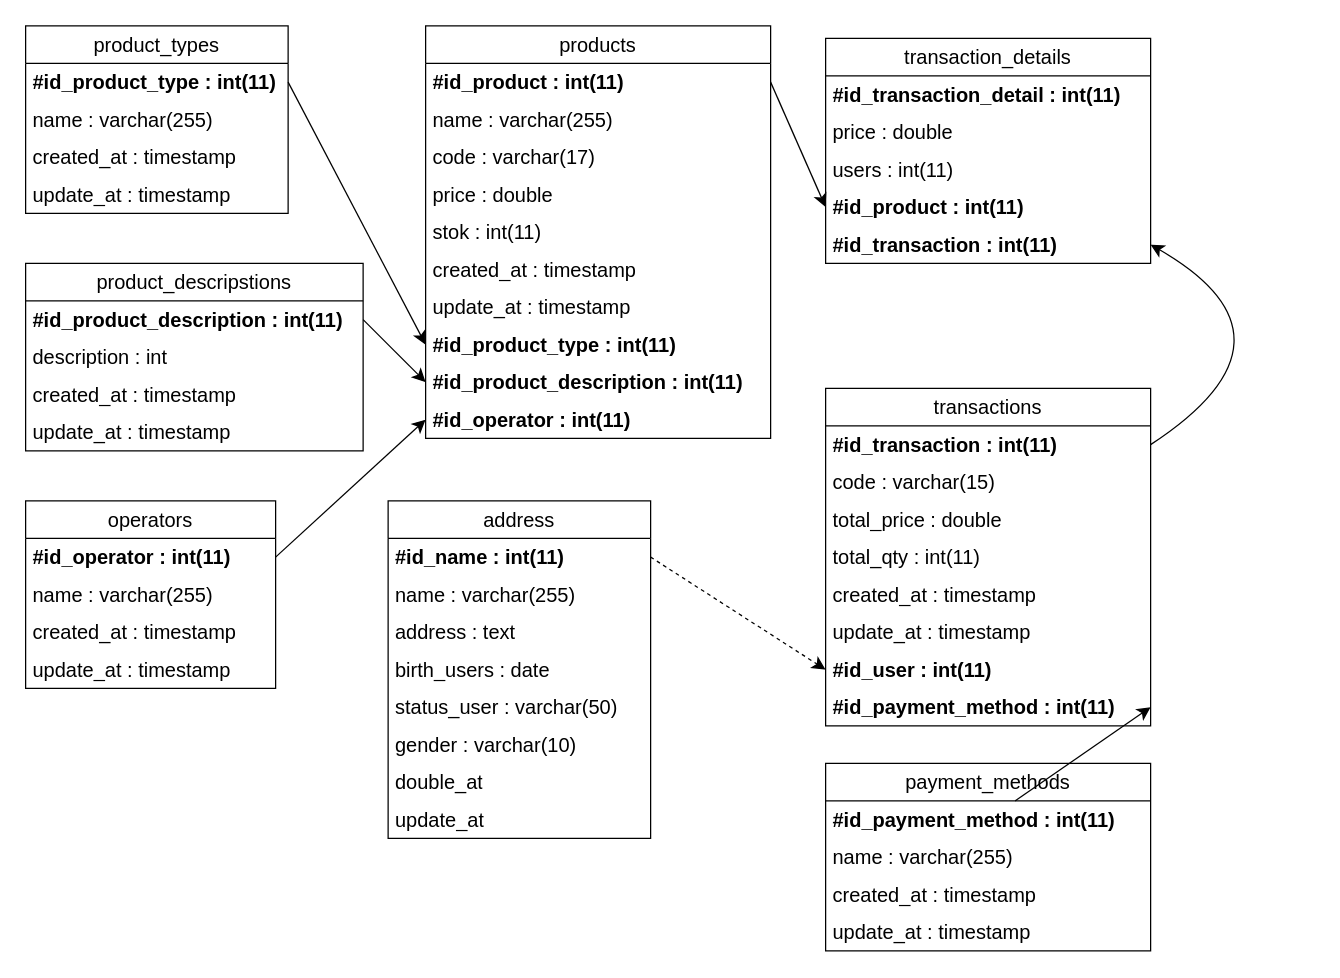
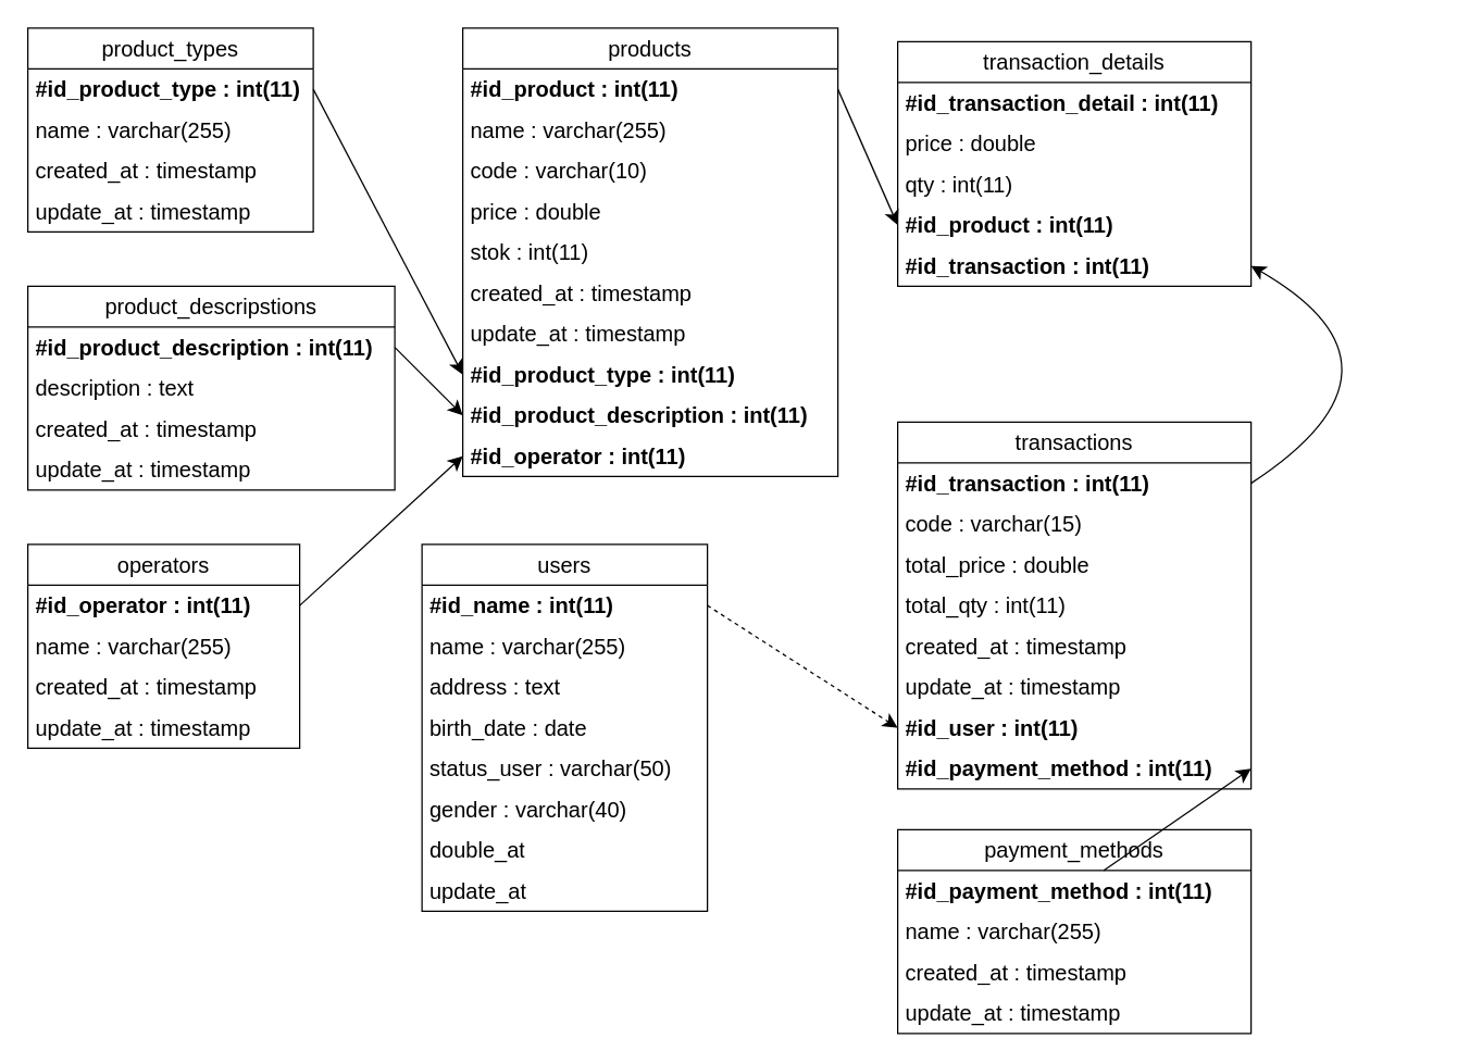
- <mxCell id="5" value="code : varchar(17)" style="text;strokeColor=none;fillColor=none;align=left;verticalAlign=middle;spacingLeft=4;spacingRight=4;overflow=hidden;points=[[0,0.5],[1,0.5]];portConstraint=eastwest;rotatable=0;whiteSpace=wrap;html=1;fontSize=16;" vertex="1" parent="2"><mxGeometry y="90" width="276" height="30" as="geometry" /></mxCell>
+ <mxCell id="5" value="code : varchar(10)" style="text;strokeColor=none;fillColor=none;align=left;verticalAlign=middle;spacingLeft=4;spacingRight=4;overflow=hidden;points=[[0,0.5],[1,0.5]];portConstraint=eastwest;rotatable=0;whiteSpace=wrap;html=1;fontSize=16;" vertex="1" parent="2"><mxGeometry y="90" width="276" height="30" as="geometry" /></mxCell>
- <mxCell id="54" value="users : int(11)" style="text;strokeColor=none;fillColor=none;align=left;verticalAlign=middle;spacingLeft=4;spacingRight=4;overflow=hidden;points=[[0,0.5],[1,0.5]];portConstraint=eastwest;rotatable=0;whiteSpace=wrap;html=1;fontSize=16;" vertex="1" parent="51"><mxGeometry y="90" width="260" height="30" as="geometry" /></mxCell>
+ <mxCell id="54" value="qty : int(11)" style="text;strokeColor=none;fillColor=none;align=left;verticalAlign=middle;spacingLeft=4;spacingRight=4;overflow=hidden;points=[[0,0.5],[1,0.5]];portConstraint=eastwest;rotatable=0;whiteSpace=wrap;html=1;fontSize=16;" vertex="1" parent="51"><mxGeometry y="90" width="260" height="30" as="geometry" /></mxCell>
- <mxCell id="20" value="description : int" style="text;strokeColor=none;fillColor=none;align=left;verticalAlign=middle;spacingLeft=4;spacingRight=4;overflow=hidden;points=[[0,0.5],[1,0.5]];portConstraint=eastwest;rotatable=0;whiteSpace=wrap;html=1;fontSize=16;" vertex="1" parent="18"><mxGeometry y="60" width="270" height="30" as="geometry" /></mxCell>
+ <mxCell id="20" value="description : text" style="text;strokeColor=none;fillColor=none;align=left;verticalAlign=middle;spacingLeft=4;spacingRight=4;overflow=hidden;points=[[0,0.5],[1,0.5]];portConstraint=eastwest;rotatable=0;whiteSpace=wrap;html=1;fontSize=16;" vertex="1" parent="18"><mxGeometry y="60" width="270" height="30" as="geometry" /></mxCell>
- <mxCell id="33" value="address" style="swimlane;fontStyle=0;childLayout=stackLayout;horizontal=1;startSize=30;horizontalStack=0;resizeParent=1;resizeParentMax=0;resizeLast=0;collapsible=1;marginBottom=0;whiteSpace=wrap;html=1;fontSize=16;" vertex="1" parent="1"><mxGeometry x="310" y="400" width="210" height="270" as="geometry" /></mxCell>
+ <mxCell id="33" value="users" style="swimlane;fontStyle=0;childLayout=stackLayout;horizontal=1;startSize=30;horizontalStack=0;resizeParent=1;resizeParentMax=0;resizeLast=0;collapsible=1;marginBottom=0;whiteSpace=wrap;html=1;fontSize=16;" vertex="1" parent="1"><mxGeometry x="310" y="400" width="210" height="270" as="geometry" /></mxCell>
- <mxCell id="37" value="birth_users : date" style="text;strokeColor=none;fillColor=none;align=left;verticalAlign=middle;spacingLeft=4;spacingRight=4;overflow=hidden;points=[[0,0.5],[1,0.5]];portConstraint=eastwest;rotatable=0;whiteSpace=wrap;html=1;fontSize=16;" vertex="1" parent="33"><mxGeometry y="120" width="210" height="30" as="geometry" /></mxCell>
+ <mxCell id="37" value="birth_date : date" style="text;strokeColor=none;fillColor=none;align=left;verticalAlign=middle;spacingLeft=4;spacingRight=4;overflow=hidden;points=[[0,0.5],[1,0.5]];portConstraint=eastwest;rotatable=0;whiteSpace=wrap;html=1;fontSize=16;" vertex="1" parent="33"><mxGeometry y="120" width="210" height="30" as="geometry" /></mxCell>
- <mxCell id="39" value="gender : varchar(10)" style="text;strokeColor=none;fillColor=none;align=left;verticalAlign=middle;spacingLeft=4;spacingRight=4;overflow=hidden;points=[[0,0.5],[1,0.5]];portConstraint=eastwest;rotatable=0;whiteSpace=wrap;html=1;fontSize=16;" vertex="1" parent="33"><mxGeometry y="180" width="210" height="30" as="geometry" /></mxCell>
+ <mxCell id="39" value="gender : varchar(40)" style="text;strokeColor=none;fillColor=none;align=left;verticalAlign=middle;spacingLeft=4;spacingRight=4;overflow=hidden;points=[[0,0.5],[1,0.5]];portConstraint=eastwest;rotatable=0;whiteSpace=wrap;html=1;fontSize=16;" vertex="1" parent="33"><mxGeometry y="180" width="210" height="30" as="geometry" /></mxCell>
